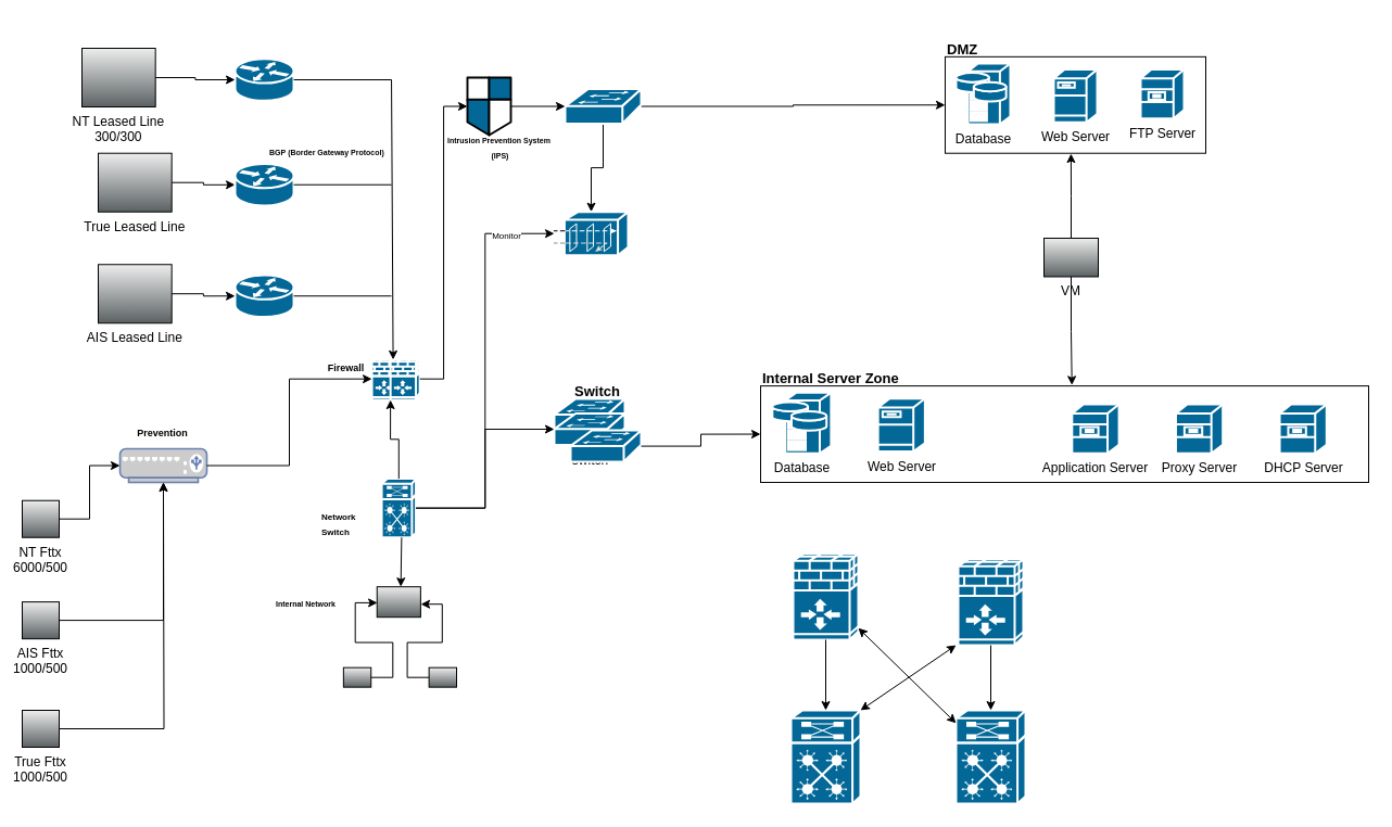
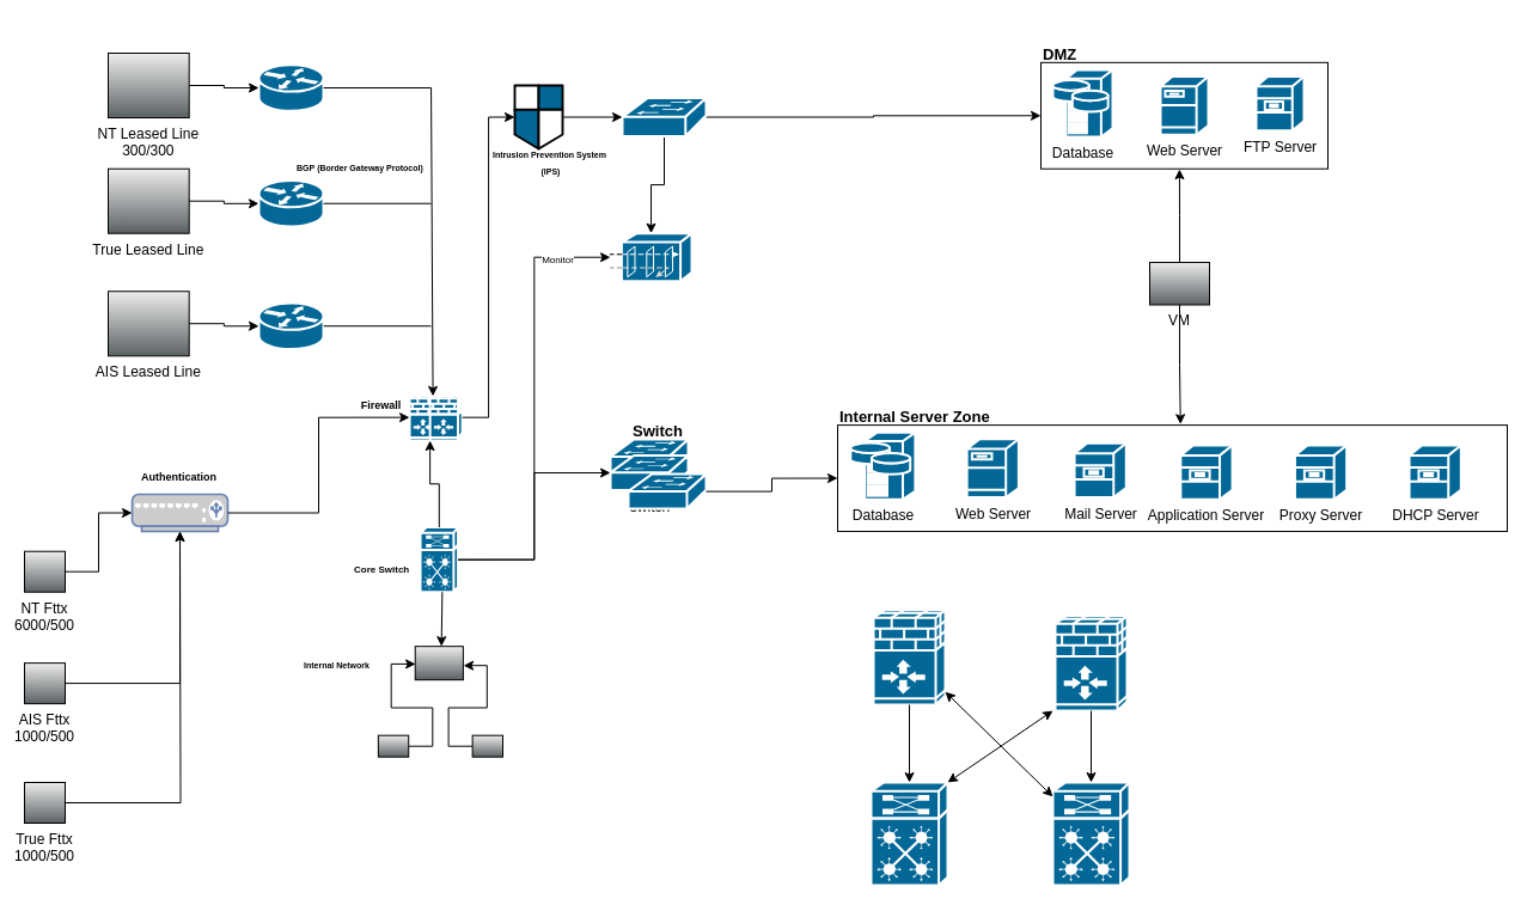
- <mxCell id="10" value="NT Leased Line&#10;300/300&#10;" style="shape=mxgraph.networks2.icon;aspect=fixed;fillColor=#EDEDED;strokeColor=#000000;gradientColor=#5B6163;network2IconShadow=1;network2bgFillColor=none;labelPosition=center;verticalLabelPosition=bottom;align=center;verticalAlign=top;network2Icon=mxgraph.networks2.internet;network2IconXOffset=0.001;network2IconYOffset=0.004;network2IconW=0.968;network2IconH=0.772;" vertex="1" parent="1"><mxGeometry x="75" y="44" width="67.683" height="54.01" as="geometry" /></mxCell>
+ <mxCell id="10" value="NT Leased Line&#10;300/300&#10;" style="shape=mxgraph.networks2.icon;aspect=fixed;fillColor=#EDEDED;strokeColor=#000000;gradientColor=#5B6163;network2IconShadow=1;network2bgFillColor=none;labelPosition=center;verticalLabelPosition=bottom;align=center;verticalAlign=top;network2Icon=mxgraph.networks2.internet;network2IconXOffset=0.001;network2IconYOffset=0.004;network2IconW=0.968;network2IconH=0.772;" vertex="1" parent="1"><mxGeometry x="90" y="44" width="67.683" height="54.01" as="geometry" /></mxCell>
+ <mxCell id="51" value="Mail Server" style="shape=mxgraph.cisco.servers.file_server;sketch=0;html=1;pointerEvents=1;dashed=0;fillColor=#036897;strokeColor=#ffffff;strokeWidth=2;verticalLabelPosition=bottom;verticalAlign=top;align=center;outlineConnect=0;" vertex="1" parent="47"><mxGeometry x="198.049" y="46.227" width="43.252" height="45.333" as="geometry" /></mxCell>
- <mxCell id="69" value="&lt;b style=&quot;&quot;&gt;&lt;font style=&quot;font-size: 9px;&quot;&gt;Prevention&lt;/font&gt;&lt;/b&gt;" style="text;html=1;whiteSpace=wrap;overflow=hidden;rounded=0;align=center;" vertex="1" parent="1"><mxGeometry x="108.99" y="384" width="81.015" height="33.852" as="geometry" /></mxCell>
+ <mxCell id="69" value="&lt;b style=&quot;&quot;&gt;&lt;font style=&quot;font-size: 9px;&quot;&gt;Authentication&lt;/font&gt;&lt;/b&gt;" style="text;html=1;whiteSpace=wrap;overflow=hidden;rounded=0;align=center;" vertex="1" parent="1"><mxGeometry x="108.99" y="384" width="81.015" height="33.852" as="geometry" /></mxCell>
- <mxCell id="27" value="&lt;b style=&quot;&quot;&gt;&lt;font style=&quot;font-size: 8px;&quot;&gt;Network Switch&lt;/font&gt;&lt;/b&gt;" style="text;html=1;whiteSpace=wrap;overflow=hidden;rounded=0;" vertex="1" parent="1"><mxGeometry x="293.91" y="460.72" width="49.46" height="38.62" as="geometry" /></mxCell>
+ <mxCell id="27" value="&lt;b style=&quot;&quot;&gt;&lt;font style=&quot;font-size: 8px;&quot;&gt;Core Switch&lt;/font&gt;&lt;/b&gt;" style="text;html=1;whiteSpace=wrap;overflow=hidden;rounded=0;" vertex="1" parent="1"><mxGeometry x="293.91" y="460.72" width="49.46" height="38.62" as="geometry" /></mxCell>
